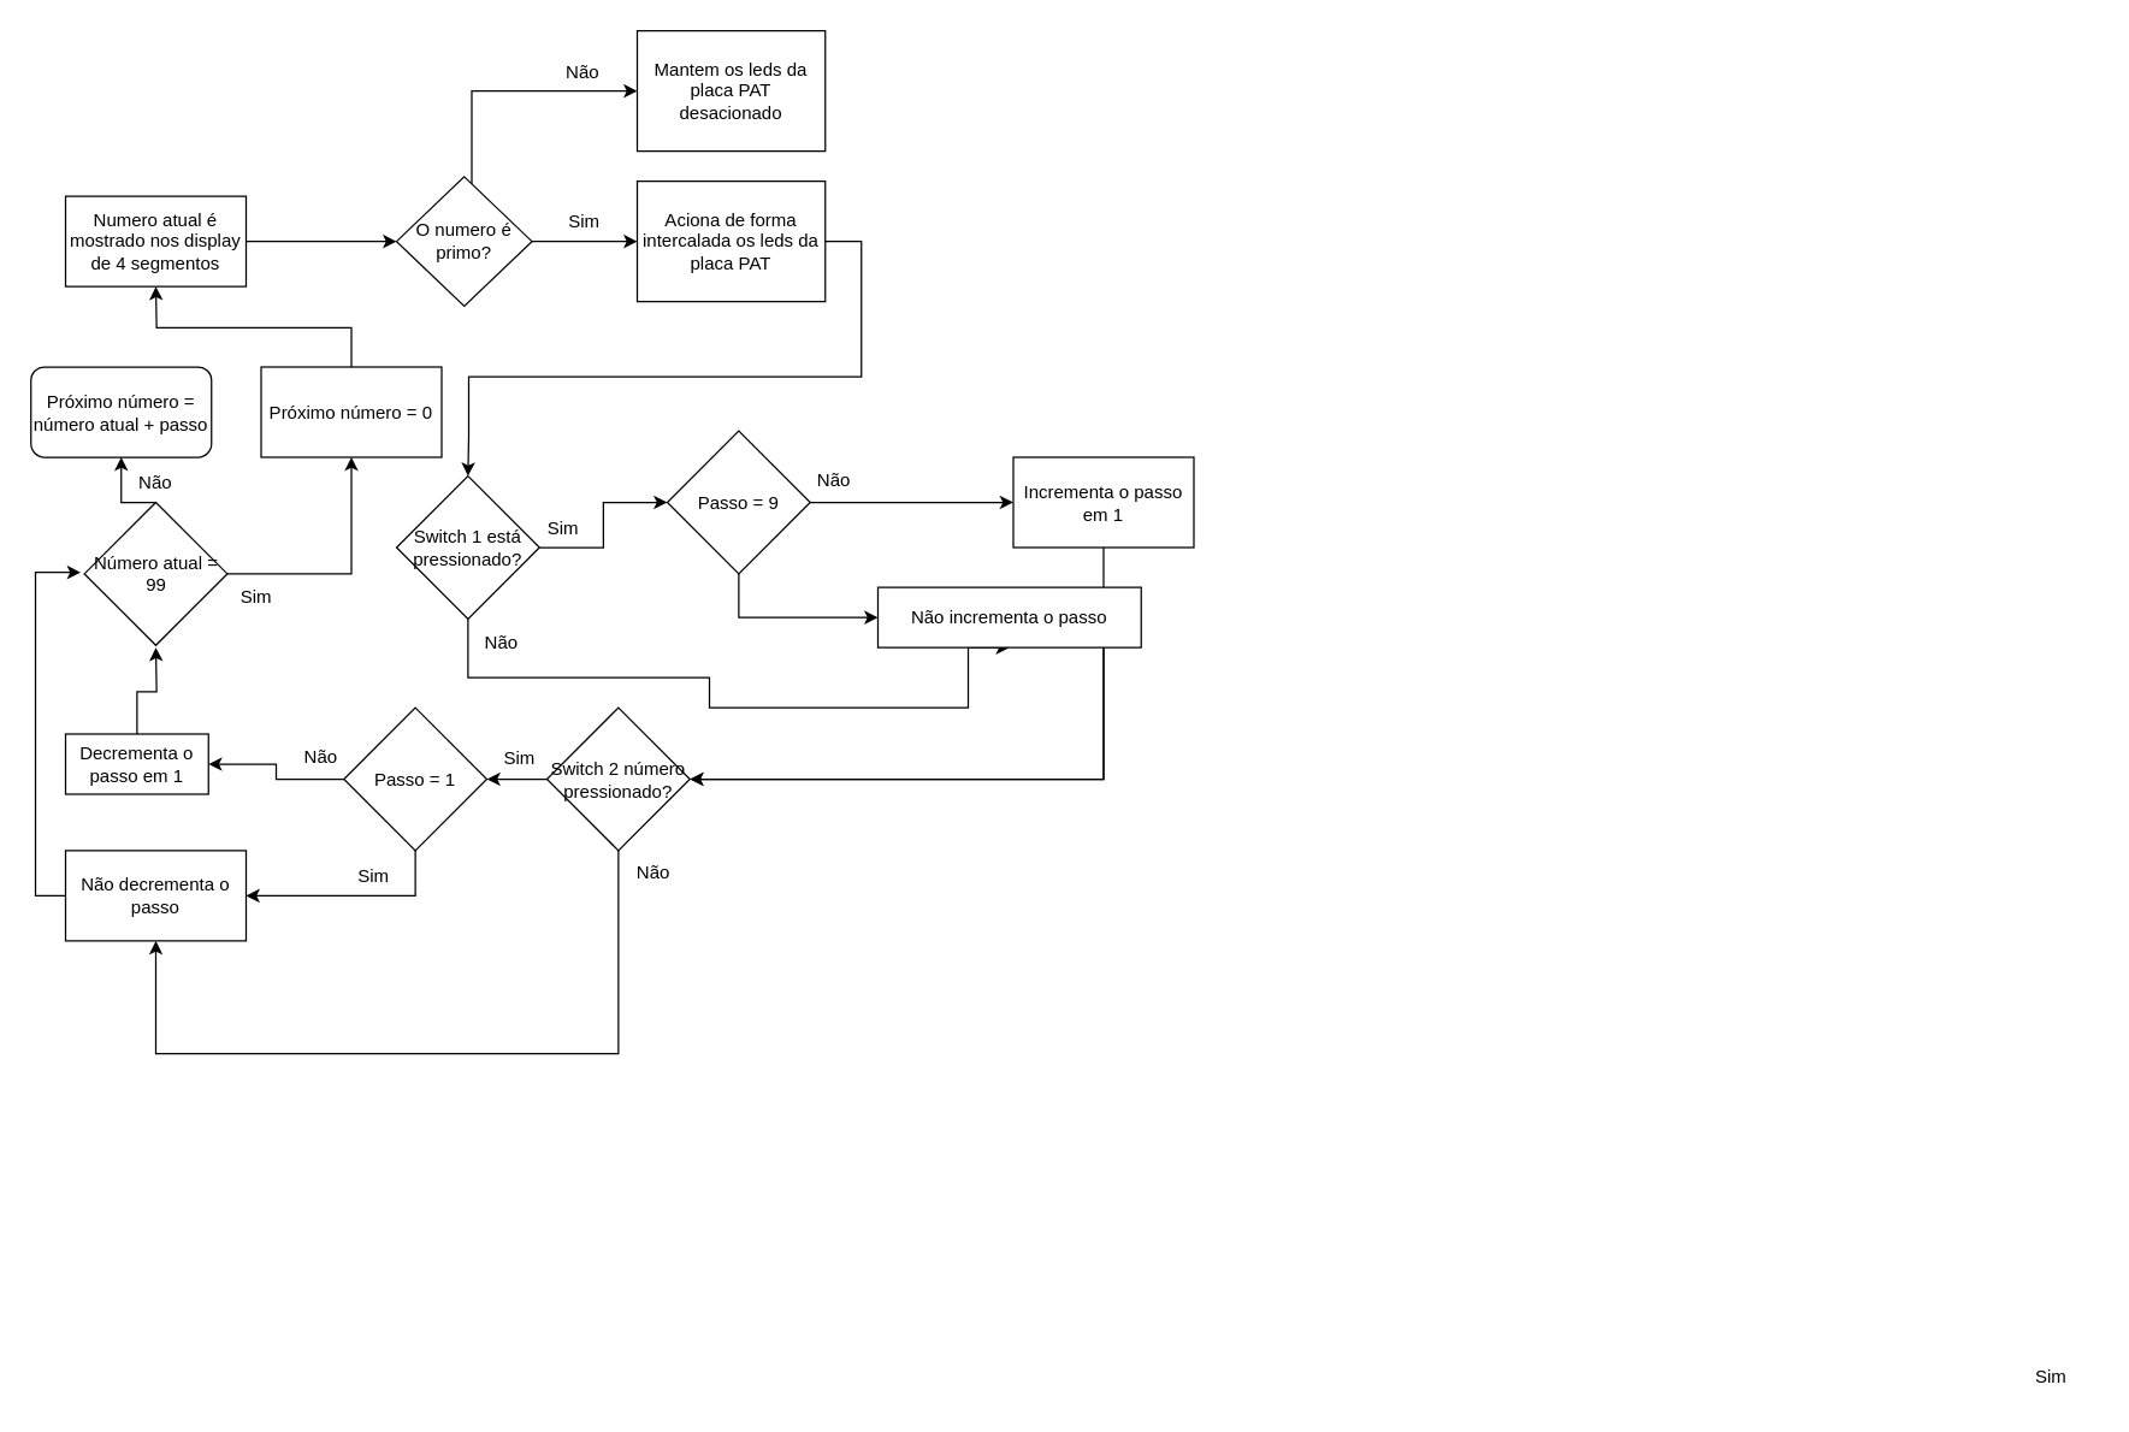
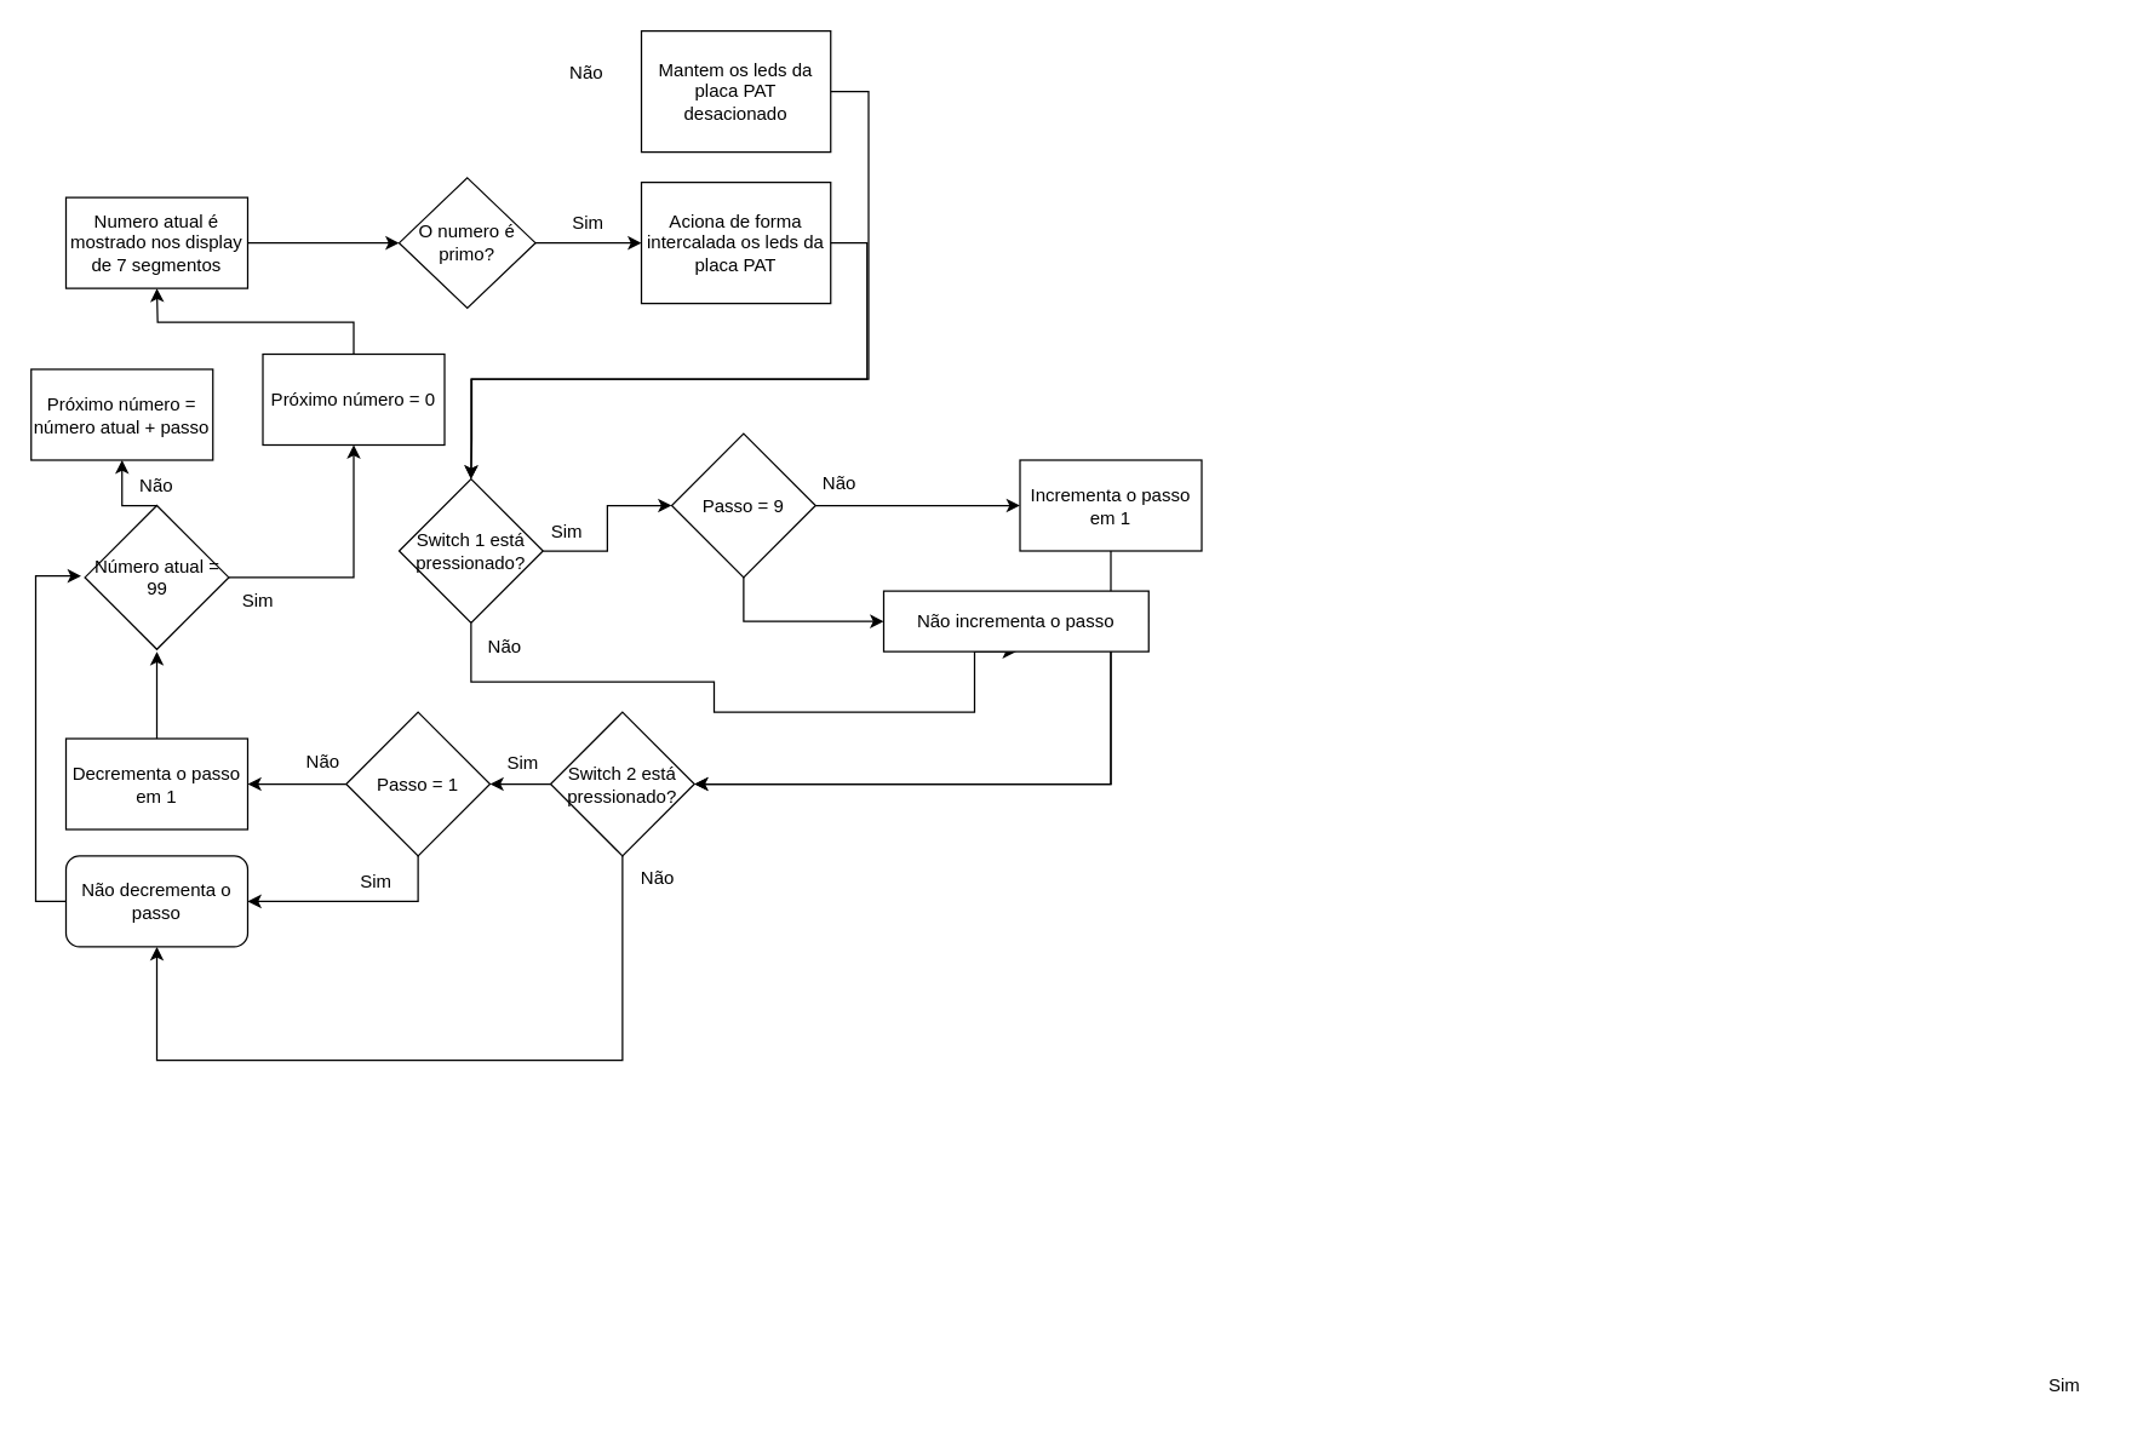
- <mxCell id="5" style="edgeStyle=orthogonalEdgeStyle;rounded=0;orthogonalLoop=1;jettySize=auto;html=1;entryX=0;entryY=0.5;entryDx=0;entryDy=0;" parent="1" source="6" target="28" edge="1"><mxGeometry relative="1" as="geometry"><Array as="points"><mxPoint x="313" y="60" /></Array></mxGeometry></mxCell>
+ <mxCell id="27" style="edgeStyle=orthogonalEdgeStyle;rounded=0;orthogonalLoop=1;jettySize=auto;html=1;exitX=1;exitY=0.5;exitDx=0;exitDy=0;entryX=0.5;entryY=0;entryDx=0;entryDy=0;" parent="1" source="28" target="11" edge="1"><mxGeometry relative="1" as="geometry"><Array as="points"><mxPoint x="573" y="60" /><mxPoint x="573" y="250" /><mxPoint x="311" y="250" /></Array></mxGeometry></mxCell>
- <mxCell id="3" value="Numero atual é mostrado nos display de 4 segmentos" style="rounded=0;whiteSpace=wrap;html=1;" parent="1" vertex="1"><mxGeometry x="43" y="130" width="120" height="60" as="geometry" /></mxCell>
+ <mxCell id="3" value="Numero atual é mostrado nos display de 7 segmentos" style="rounded=0;whiteSpace=wrap;html=1;" parent="1" vertex="1"><mxGeometry x="43" y="130" width="120" height="60" as="geometry" /></mxCell>
- <mxCell id="34" value="&lt;div&gt;Próximo número = número atual + passo&lt;br&gt;&lt;/div&gt;" style="whiteSpace=wrap;html=1;rounded=1;" parent="1" vertex="1"><mxGeometry x="20" y="243.5" width="120" height="60" as="geometry" /></mxCell>
+ <mxCell id="34" value="&lt;div&gt;Próximo número = número atual + passo&lt;br&gt;&lt;/div&gt;" style="rounded=0;whiteSpace=wrap;html=1;" parent="1" vertex="1"><mxGeometry x="20" y="243.5" width="120" height="60" as="geometry" /></mxCell>
- <mxCell id="36" value="&lt;div&gt;Próximo número = 0&lt;br&gt;&lt;/div&gt;" style="rounded=0;whiteSpace=wrap;html=1;" parent="1" vertex="1"><mxGeometry x="173" y="243.5" width="120" height="60" as="geometry" /></mxCell>
+ <mxCell id="36" value="&lt;div&gt;Próximo número = 0&lt;br&gt;&lt;/div&gt;" style="rounded=0;whiteSpace=wrap;html=1;" parent="1" vertex="1"><mxGeometry x="173" y="233.5" width="120" height="60" as="geometry" /></mxCell>
- <mxCell id="18" value="Decrementa o passo em 1" style="whiteSpace=wrap;html=1;" parent="1" vertex="1"><mxGeometry x="43" y="487.5" width="95" height="40" as="geometry" /></mxCell>
+ <mxCell id="18" value="Decrementa o passo em 1" style="whiteSpace=wrap;html=1;" parent="1" vertex="1"><mxGeometry x="43" y="487.5" width="120" height="60" as="geometry" /></mxCell>
- <mxCell id="16" value="Switch 2 número pressionado?" style="rhombus;whiteSpace=wrap;html=1;" parent="1" vertex="1"><mxGeometry x="363" y="470" width="95" height="95" as="geometry" /></mxCell>
+ <mxCell id="16" value="Switch 2 está pressionado?" style="rhombus;whiteSpace=wrap;html=1;" parent="1" vertex="1"><mxGeometry x="363" y="470" width="95" height="95" as="geometry" /></mxCell>
- <mxCell id="30" value="Não decrementa o passo" style="whiteSpace=wrap;html=1;" parent="1" vertex="1"><mxGeometry x="43" y="565" width="120" height="60" as="geometry" /></mxCell>
+ <mxCell id="30" value="Não decrementa o passo" style="whiteSpace=wrap;html=1;rounded=1;" parent="1" vertex="1"><mxGeometry x="43" y="565" width="120" height="60" as="geometry" /></mxCell>
